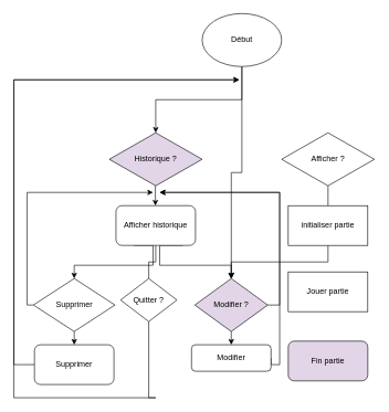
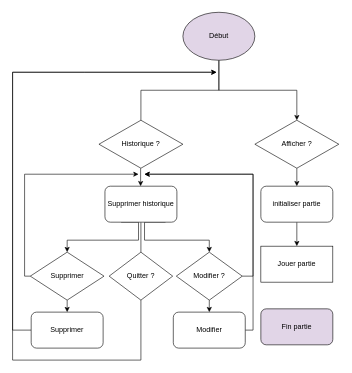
- <mxCell id="4" value="Début" style="ellipse;whiteSpace=wrap;html=1;" vertex="1" parent="1"><mxGeometry x="304" y="20" width="120" height="80" as="geometry" /></mxCell>
+ <mxCell id="4" value="Début" style="ellipse;whiteSpace=wrap;html=1;fillColor=#e1d5e7;" vertex="1" parent="1"><mxGeometry x="304" y="20" width="120" height="80" as="geometry" /></mxCell>
- <mxCell id="2" style="edgeStyle=orthogonalEdgeStyle;rounded=0;orthogonalLoop=1;jettySize=auto;html=1;exitX=0.5;exitY=1;exitDx=0;exitDy=0;" edge="1" parent="1" source="4" target="6"><mxGeometry relative="1" as="geometry" /></mxCell>
+ <mxCell id="2" style="edgeStyle=orthogonalEdgeStyle;rounded=0;orthogonalLoop=1;jettySize=auto;html=1;exitX=0.5;exitY=1;exitDx=0;exitDy=0;endArrow=none;" edge="1" parent="1" source="4" target="6"><mxGeometry relative="1" as="geometry" /></mxCell>
- <mxCell id="6" value="Historique ?" style="rhombus;whiteSpace=wrap;html=1;fillColor=#e1d5e7;" vertex="1" parent="1"><mxGeometry x="164" y="200" width="140" height="80" as="geometry" /></mxCell>
+ <mxCell id="6" value="Historique ?" style="rhombus;whiteSpace=wrap;html=1;" vertex="1" parent="1"><mxGeometry x="164" y="200" width="140" height="80" as="geometry" /></mxCell>
- <mxCell id="7" style="edgeStyle=orthogonalEdgeStyle;rounded=0;orthogonalLoop=1;jettySize=auto;html=1;exitX=0.5;exitY=1;exitDx=0;exitDy=0;entryX=0.5;entryY=0;entryDx=0;entryDy=0;endArrow=none;" edge="1" parent="1" source="8" target="10"><mxGeometry relative="1" as="geometry" /></mxCell>
+ <mxCell id="7" style="edgeStyle=orthogonalEdgeStyle;rounded=0;orthogonalLoop=1;jettySize=auto;html=1;exitX=0.5;exitY=1;exitDx=0;exitDy=0;entryX=0.5;entryY=0;entryDx=0;entryDy=0;" edge="1" parent="1" source="8" target="10"><mxGeometry relative="1" as="geometry" /></mxCell>
- <mxCell id="3" style="edgeStyle=orthogonalEdgeStyle;rounded=0;orthogonalLoop=1;jettySize=auto;html=1;exitX=0.5;exitY=1;exitDx=0;exitDy=0;" edge="1" parent="1" source="4" target="20"><mxGeometry relative="1" as="geometry" /></mxCell>
+ <mxCell id="3" style="edgeStyle=orthogonalEdgeStyle;rounded=0;orthogonalLoop=1;jettySize=auto;html=1;exitX=0.5;exitY=1;exitDx=0;exitDy=0;entryX=0.5;entryY=0;entryDx=0;entryDy=0;" edge="1" parent="1" source="4" target="8"><mxGeometry relative="1" as="geometry" /></mxCell>
- <mxCell id="14" value="Afficher historique" style="rounded=1;whiteSpace=wrap;html=1;" vertex="1" parent="1"><mxGeometry x="174" y="310" width="120" height="60" as="geometry" /></mxCell>
+ <mxCell id="14" value="Supprimer historique" style="rounded=1;whiteSpace=wrap;html=1;" vertex="1" parent="1"><mxGeometry x="174" y="310" width="120" height="60" as="geometry" /></mxCell>
- <mxCell id="10" value="initialiser partie" style="whiteSpace=wrap;html=1;rounded=0;" vertex="1" parent="1"><mxGeometry x="434" y="310" width="120" height="60" as="geometry" /></mxCell>
+ <mxCell id="10" value="initialiser partie" style="rounded=1;whiteSpace=wrap;html=1;" vertex="1" parent="1"><mxGeometry x="434" y="310" width="120" height="60" as="geometry" /></mxCell>
- <mxCell id="9" style="edgeStyle=orthogonalEdgeStyle;rounded=0;orthogonalLoop=1;jettySize=auto;html=1;exitX=0.5;exitY=1;exitDx=0;exitDy=0;" edge="1" parent="1" source="10" target="20"><mxGeometry relative="1" as="geometry" /></mxCell>
+ <mxCell id="9" style="edgeStyle=orthogonalEdgeStyle;rounded=0;orthogonalLoop=1;jettySize=auto;html=1;exitX=0.5;exitY=1;exitDx=0;exitDy=0;entryX=0.5;entryY=0;entryDx=0;entryDy=0;" edge="1" parent="1" source="10" target="27"><mxGeometry relative="1" as="geometry" /></mxCell>
- <mxCell id="26" value="Quitter ?" style="rhombus;whiteSpace=wrap;html=1;" vertex="1" parent="1"><mxGeometry x="181" y="420" width="85" height="65" as="geometry" /></mxCell>
+ <mxCell id="26" value="Quitter ?" style="rhombus;whiteSpace=wrap;html=1;" vertex="1" parent="1"><mxGeometry x="181" y="420" width="106" height="80" as="geometry" /></mxCell>
- <mxCell id="20" value="Modifier ?" style="rhombus;whiteSpace=wrap;html=1;fillColor=#e1d5e7;" vertex="1" parent="1"><mxGeometry x="293" y="420" width="110" height="80" as="geometry" /></mxCell>
+ <mxCell id="20" value="Modifier ?" style="rhombus;whiteSpace=wrap;html=1;" vertex="1" parent="1"><mxGeometry x="293" y="420" width="110" height="80" as="geometry" /></mxCell>
- <mxCell id="24" value="Modifier" style="rounded=1;whiteSpace=wrap;html=1;" vertex="1" parent="1"><mxGeometry x="288" y="520" width="120" height="40" as="geometry" /></mxCell>
+ <mxCell id="24" value="Modifier" style="rounded=1;whiteSpace=wrap;html=1;" vertex="1" parent="1"><mxGeometry x="288" y="520" width="120" height="60" as="geometry" /></mxCell>
